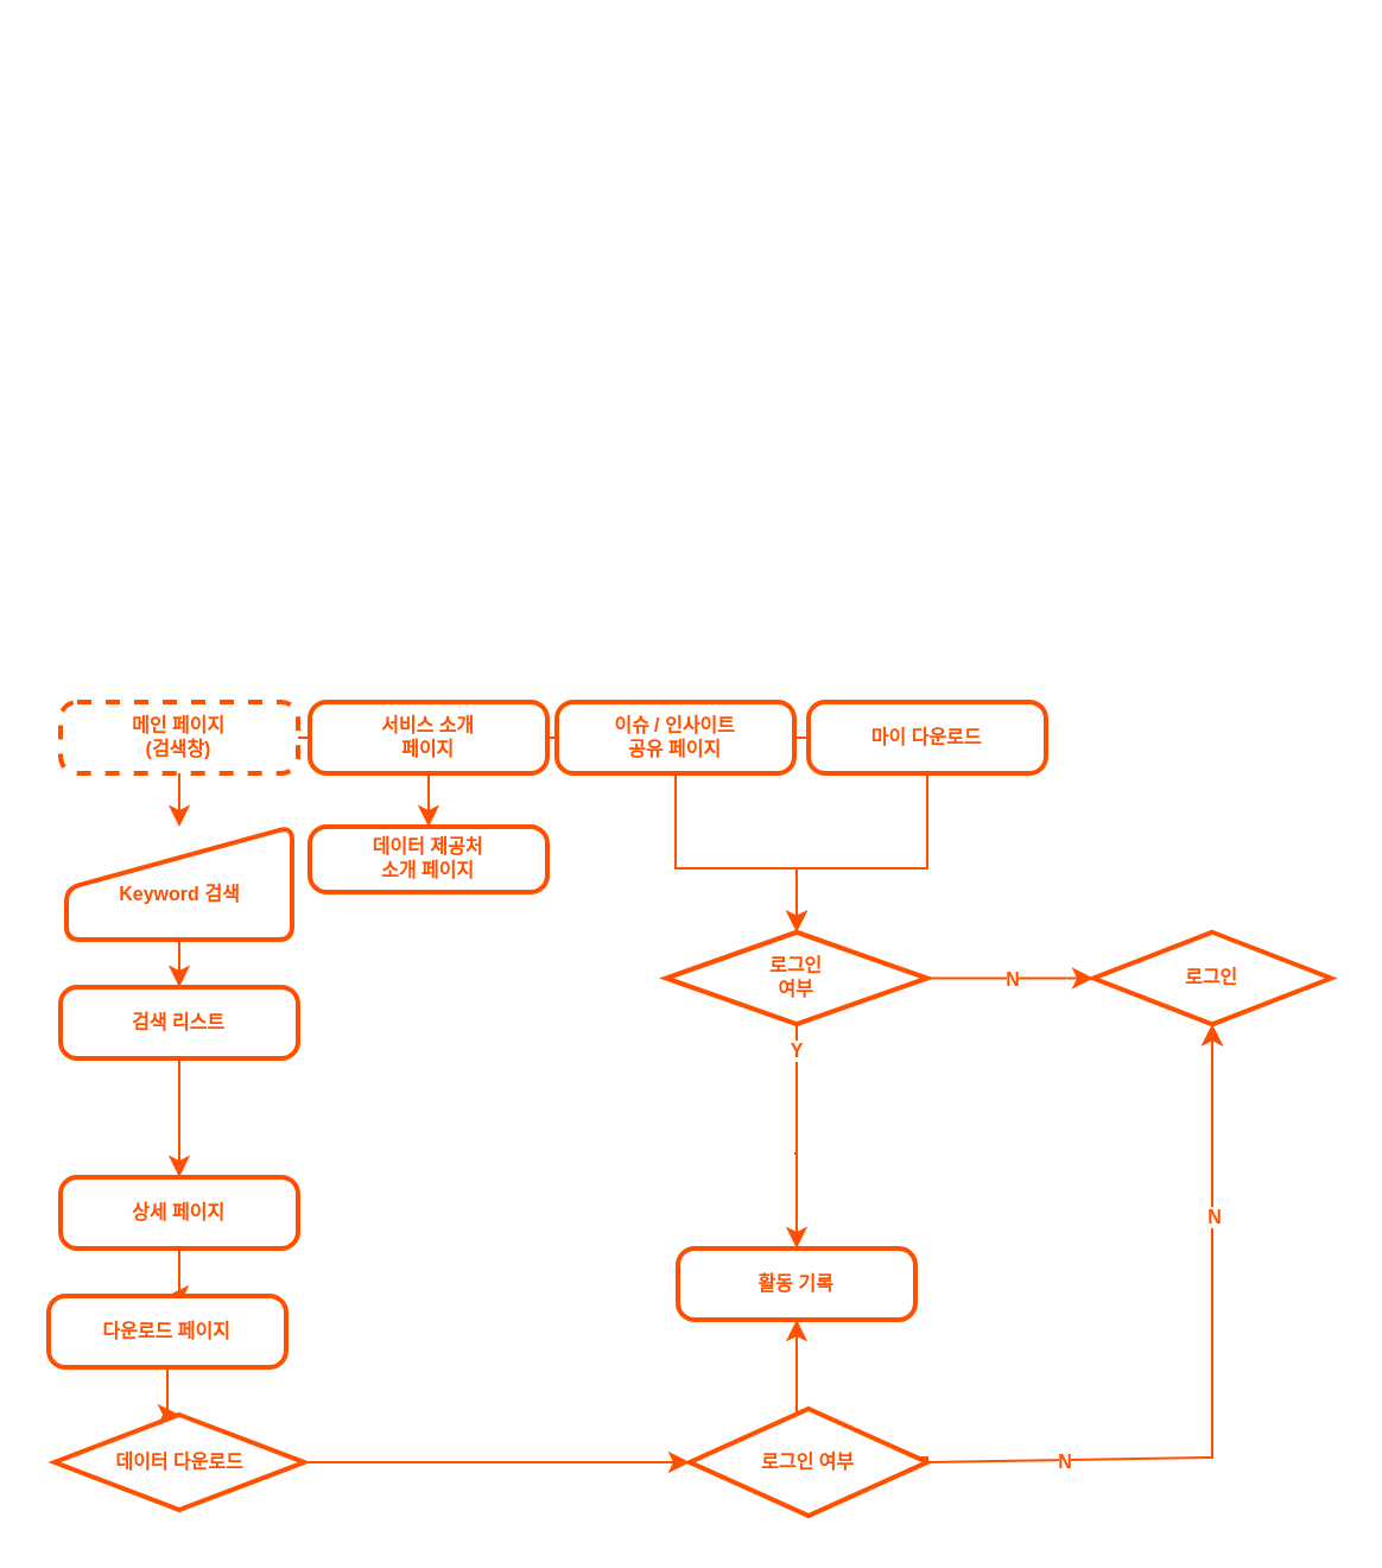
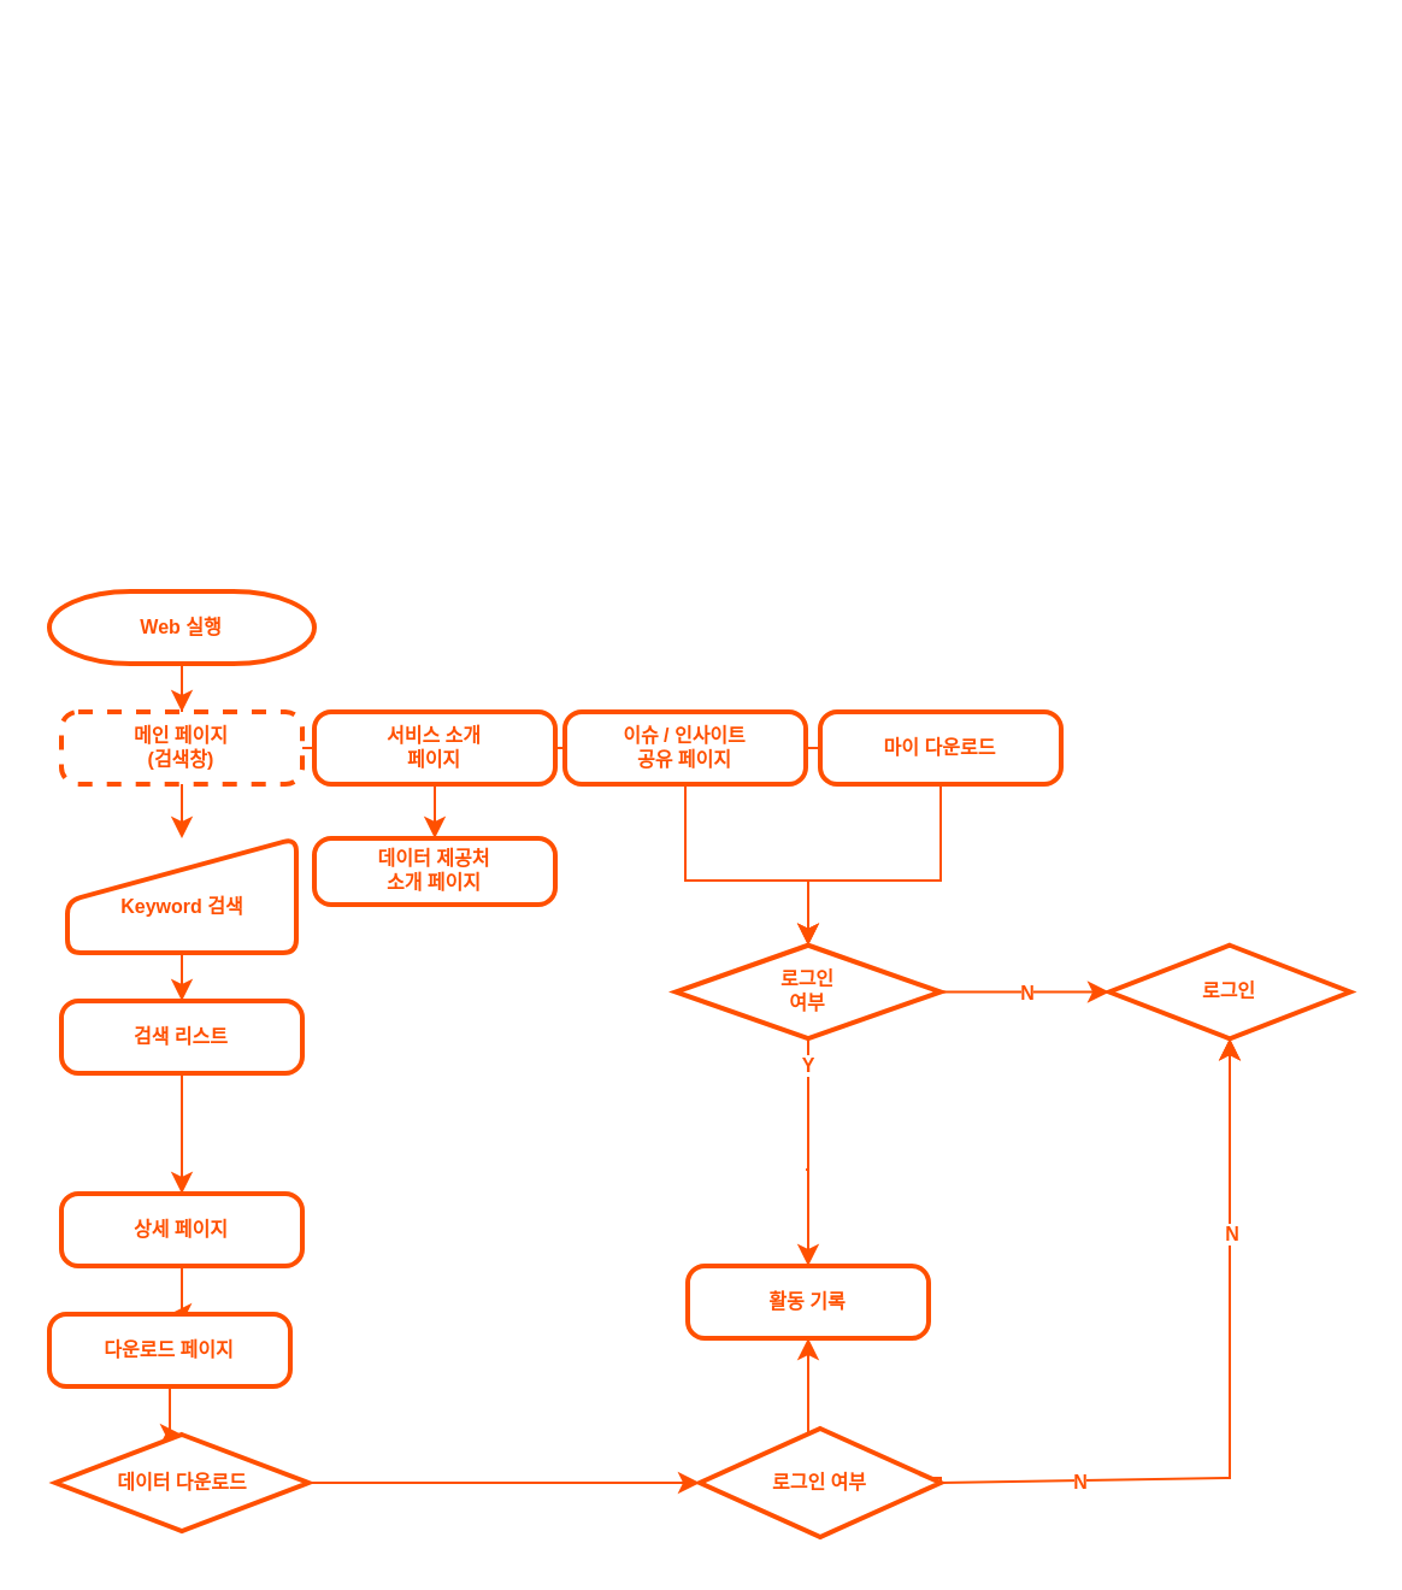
+ <mxCell id="4" value="Web 실행" style="strokeWidth=2;html=1;shape=mxgraph.flowchart.terminator;whiteSpace=wrap;fontSize=8;fontStyle=1;strokeColor=#FF5000;fontColor=#FF5000;" vertex="1" parent="1"><mxGeometry x="20" y="245" width="110" height="30" as="geometry" /></mxCell>
+ <mxCell id="3" value="" style="edgeStyle=orthogonalEdgeStyle;rounded=0;orthogonalLoop=1;jettySize=auto;html=1;fontSize=8;fontStyle=1;strokeColor=#FF5000;fontColor=#FF5000;" edge="1" parent="1" source="4" target="6"><mxGeometry relative="1" as="geometry" /></mxCell>
